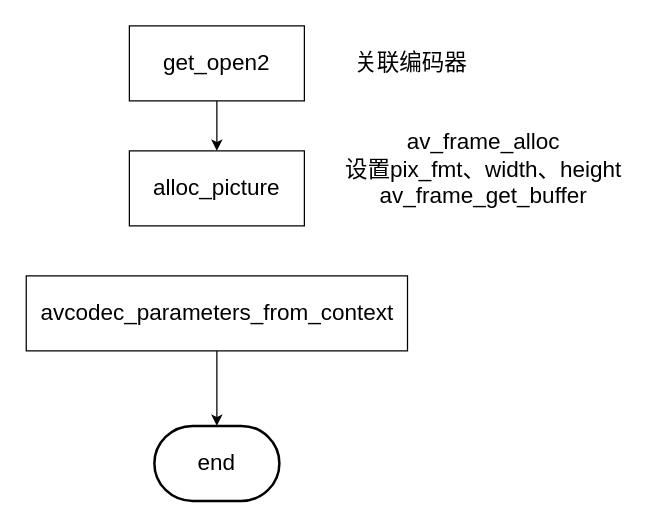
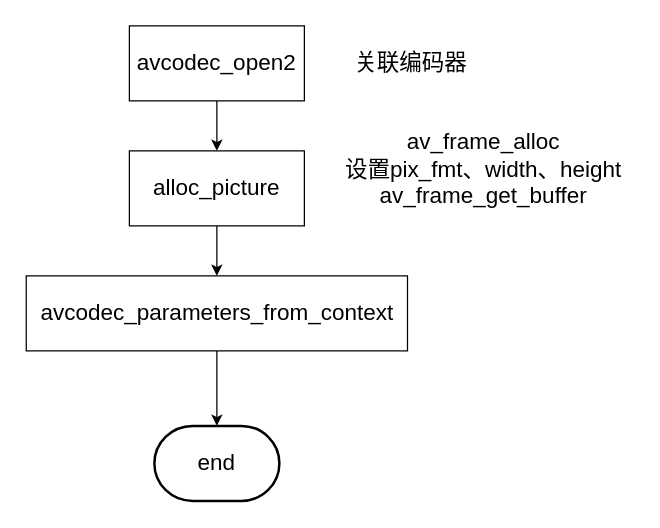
- <mxCell id="3" value="get_open2" style="rounded=0;whiteSpace=wrap;html=1;fontSize=18;" vertex="1" parent="1"><mxGeometry x="103" y="20" width="140" height="60" as="geometry" /></mxCell>
+ <mxCell id="3" value="avcodec_open2" style="rounded=0;whiteSpace=wrap;html=1;fontSize=18;" vertex="1" parent="1"><mxGeometry x="103" y="20" width="140" height="60" as="geometry" /></mxCell>
+ <mxCell id="5" style="edgeStyle=orthogonalEdgeStyle;rounded=0;orthogonalLoop=1;jettySize=auto;html=1;exitX=0.5;exitY=1;exitDx=0;exitDy=0;entryX=0.5;entryY=0;entryDx=0;entryDy=0;" edge="1" parent="1" source="6" target="8"><mxGeometry relative="1" as="geometry" /></mxCell>
